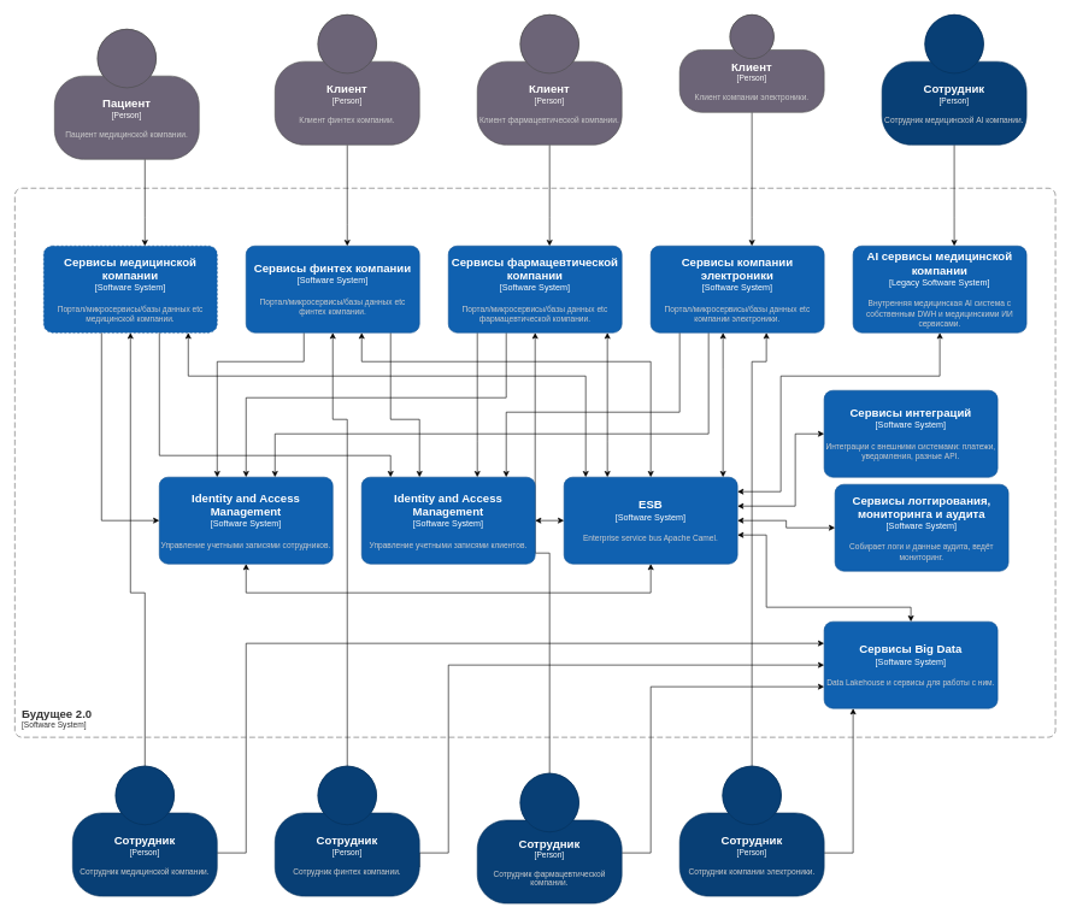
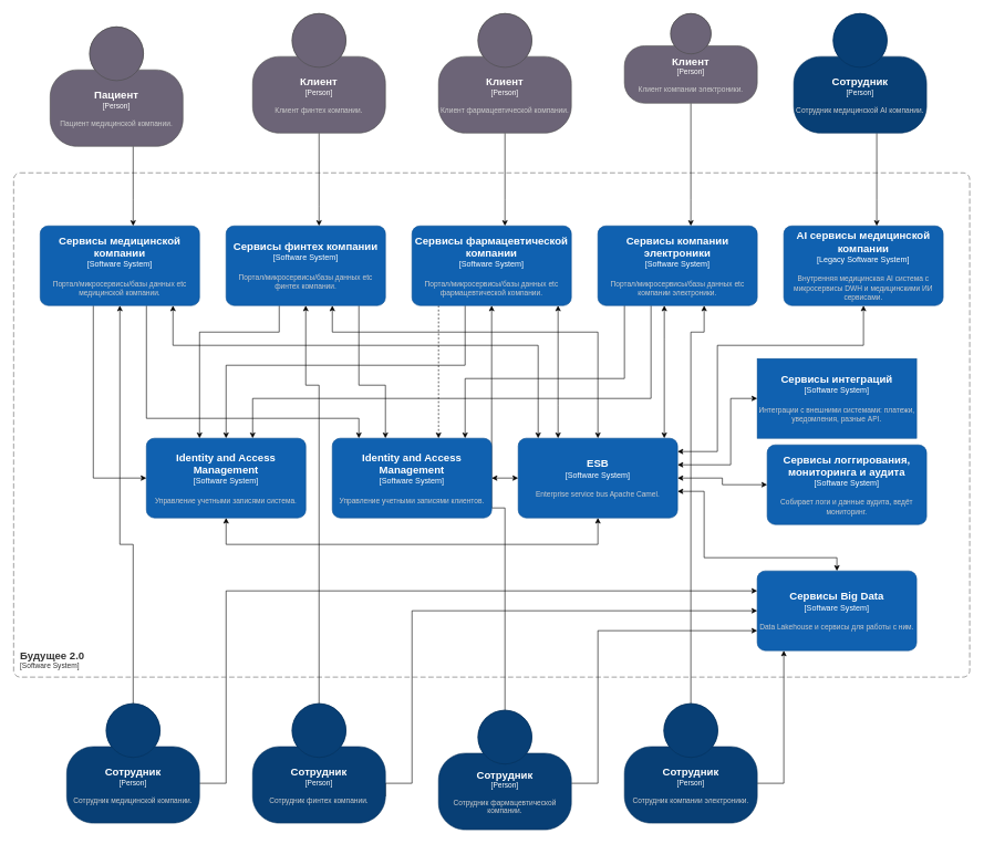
- <mxCell id="53" value="&lt;font style=&quot;font-size: 16px&quot;&gt;&lt;b&gt;Сотрудник&lt;/b&gt;&lt;/font&gt;&lt;div&gt;[Person]&lt;/div&gt;&lt;br&gt;&lt;div&gt;&lt;font style=&quot;font-size: 11px&quot;&gt;&lt;font color=&quot;#cccccc&quot;&gt;Сотрудник медицинской AI компании.&lt;/font&gt;&lt;/div&gt;" style="html=1;fontSize=11;dashed=0;whiteSpace=wrap;fillColor=#083F75;strokeColor=#06315C;fontColor=#ffffff;shape=mxgraph.c4.person2;align=center;metaEdit=1;points=[[0.5,0,0],[1,0.5,0],[1,0.75,0],[0.75,1,0],[0.5,1,0],[0.25,1,0],[0,0.75,0],[0,0.5,0]];resizable=0;" vertex="1" parent="1"><mxGeometry x="1220" y="20" width="200" height="180" as="geometry" /></mxCell>
+ <mxCell id="53" value="&lt;font style=&quot;font-size: 16px&quot;&gt;&lt;b&gt;Сотрудник&lt;/b&gt;&lt;/font&gt;&lt;div&gt;[Person]&lt;/div&gt;&lt;br&gt;&lt;div&gt;&lt;font style=&quot;font-size: 11px&quot;&gt;&lt;font color=&quot;#cccccc&quot;&gt;Сотрудник медицинской AI компании.&lt;/font&gt;&lt;/div&gt;" style="html=1;fontSize=11;dashed=0;whiteSpace=wrap;fillColor=#083F75;strokeColor=#06315C;fontColor=#ffffff;shape=mxgraph.c4.person2;align=center;metaEdit=1;points=[[0.5,0,0],[1,0.5,0],[1,0.75,0],[0.75,1,0],[0.5,1,0],[0.25,1,0],[0,0.75,0],[0,0.5,0]];resizable=0;" vertex="1" parent="1"><mxGeometry x="1195" y="20" width="200" height="180" as="geometry" /></mxCell>
- <mxCell id="26" value="&lt;font style=&quot;font-size: 16px&quot;&gt;&lt;b&gt;Сервисы медицинской компании&lt;/b&gt;&lt;/font&gt;&lt;div&gt;[Software System]&lt;/div&gt;&lt;br&gt;&lt;div&gt;&lt;font style=&quot;font-size: 11px&quot;&gt;&lt;font color=&quot;#cccccc&quot;&gt;Портал/микросервисы/базы данных etc медицинской компании.&lt;/font&gt;&lt;/div&gt;" style="rounded=1;whiteSpace=wrap;html=1;labelBackgroundColor=none;fillColor=#1061B0;fontColor=#ffffff;align=center;arcSize=10;strokeColor=#0D5091;metaEdit=1;resizable=0;points=[[0.25,0,0],[0.5,0,0],[0.75,0,0],[1,0.25,0],[1,0.5,0],[1,0.75,0],[0.75,1,0],[0.5,1,0],[0.25,1,0],[0,0.75,0],[0,0.5,0],[0,0.25,0]];dashed=1;" parent="1" vertex="1"><mxGeometry x="60" y="340" width="240" height="120" as="geometry" /></mxCell>
+ <mxCell id="26" value="&lt;font style=&quot;font-size: 16px&quot;&gt;&lt;b&gt;Сервисы медицинской компании&lt;/b&gt;&lt;/font&gt;&lt;div&gt;[Software System]&lt;/div&gt;&lt;br&gt;&lt;div&gt;&lt;font style=&quot;font-size: 11px&quot;&gt;&lt;font color=&quot;#cccccc&quot;&gt;Портал/микросервисы/базы данных etc медицинской компании.&lt;/font&gt;&lt;/div&gt;" style="rounded=1;whiteSpace=wrap;html=1;labelBackgroundColor=none;fillColor=#1061B0;fontColor=#ffffff;align=center;arcSize=10;strokeColor=#0D5091;metaEdit=1;resizable=0;points=[[0.25,0,0],[0.5,0,0],[0.75,0,0],[1,0.25,0],[1,0.5,0],[1,0.75,0],[0.75,1,0],[0.5,1,0],[0.25,1,0],[0,0.75,0],[0,0.5,0],[0,0.25,0]];" parent="1" vertex="1"><mxGeometry x="60" y="340" width="240" height="120" as="geometry" /></mxCell>
- <mxCell id="51" value="&lt;font style=&quot;font-size: 16px&quot;&gt;&lt;b&gt;AI сервисы медицинской компании&lt;/b&gt;&lt;/font&gt;&lt;div&gt;[Legacy Software System]&lt;/div&gt;&lt;br&gt;&lt;div&gt;&lt;font style=&quot;font-size: 11px&quot;&gt;&lt;font color=&quot;#cccccc&quot;&gt;Внутренняя медицинская AI система с собственным DWH и медицинскими ИИ сервисами.&lt;/font&gt;&lt;/div&gt;" style="rounded=1;whiteSpace=wrap;html=1;labelBackgroundColor=none;fillColor=#1061B0;fontColor=#ffffff;align=center;arcSize=10;strokeColor=#0D5091;metaEdit=1;resizable=0;points=[[0.25,0,0],[0.5,0,0],[0.75,0,0],[1,0.25,0],[1,0.5,0],[1,0.75,0],[0.75,1,0],[0.5,1,0],[0.25,1,0],[0,0.75,0],[0,0.5,0],[0,0.25,0]];" vertex="1" parent="1"><mxGeometry x="1180" y="340" width="240" height="120" as="geometry" /></mxCell>
+ <mxCell id="51" value="&lt;font style=&quot;font-size: 16px&quot;&gt;&lt;b&gt;AI сервисы медицинской компании&lt;/b&gt;&lt;/font&gt;&lt;div&gt;[Legacy Software System]&lt;/div&gt;&lt;br&gt;&lt;div&gt;&lt;font style=&quot;font-size: 11px&quot;&gt;&lt;font color=&quot;#cccccc&quot;&gt;Внутренняя медицинская AI система с микросервисы DWH и медицинскими ИИ сервисами.&lt;/font&gt;&lt;/div&gt;" style="rounded=1;whiteSpace=wrap;html=1;labelBackgroundColor=none;fillColor=#1061B0;fontColor=#ffffff;align=center;arcSize=10;strokeColor=#0D5091;metaEdit=1;resizable=0;points=[[0.25,0,0],[0.5,0,0],[0.75,0,0],[1,0.25,0],[1,0.5,0],[1,0.75,0],[0.75,1,0],[0.5,1,0],[0.25,1,0],[0,0.75,0],[0,0.5,0],[0,0.25,0]];" vertex="1" parent="1"><mxGeometry x="1180" y="340" width="240" height="120" as="geometry" /></mxCell>
- <mxCell id="32" style="edgeStyle=orthogonalEdgeStyle;rounded=0;orthogonalLoop=1;jettySize=auto;html=1;" parent="1" source="34" target="44" edge="1"><mxGeometry relative="1" as="geometry"><Array as="points"><mxPoint x="660" y="610" /><mxPoint x="660" y="610" /></Array></mxGeometry></mxCell>
+ <mxCell id="32" style="edgeStyle=orthogonalEdgeStyle;rounded=0;orthogonalLoop=1;jettySize=auto;html=1;dashed=1;" parent="1" source="34" target="44" edge="1"><mxGeometry relative="1" as="geometry"><Array as="points"><mxPoint x="660" y="610" /><mxPoint x="660" y="610" /></Array></mxGeometry></mxCell>
- <mxCell id="49" value="&lt;font style=&quot;font-size: 16px&quot;&gt;&lt;b&gt;Сервисы интеграций&lt;/b&gt;&lt;/font&gt;&lt;div&gt;[Software System]&lt;/div&gt;&lt;br&gt;&lt;div&gt;&lt;font style=&quot;font-size: 11px&quot;&gt;&lt;font color=&quot;#cccccc&quot;&gt;Интеграции с внешними системами: платежи, уведомления, разные API.&lt;/font&gt;&lt;/div&gt;" style="rounded=1;whiteSpace=wrap;html=1;labelBackgroundColor=none;fillColor=#1061B0;fontColor=#ffffff;align=center;arcSize=10;strokeColor=#0D5091;metaEdit=1;resizable=0;points=[[0.25,0,0],[0.5,0,0],[0.75,0,0],[1,0.25,0],[1,0.5,0],[1,0.75,0],[0.75,1,0],[0.5,1,0],[0.25,1,0],[0,0.75,0],[0,0.5,0],[0,0.25,0]];" parent="1" vertex="1"><mxGeometry x="1140" y="540" width="240" height="120" as="geometry" /></mxCell>
+ <mxCell id="49" value="&lt;font style=&quot;font-size: 16px&quot;&gt;&lt;b&gt;Сервисы интеграций&lt;/b&gt;&lt;/font&gt;&lt;div&gt;[Software System]&lt;/div&gt;&lt;br&gt;&lt;div&gt;&lt;font style=&quot;font-size: 11px&quot;&gt;&lt;font color=&quot;#cccccc&quot;&gt;Интеграции с внешними системами: платежи, уведомления, разные API.&lt;/font&gt;&lt;/div&gt;" style="whiteSpace=wrap;html=1;labelBackgroundColor=none;fillColor=#1061B0;fontColor=#ffffff;align=center;arcSize=10;strokeColor=#0D5091;metaEdit=1;resizable=0;points=[[0.25,0,0],[0.5,0,0],[0.75,0,0],[1,0.25,0],[1,0.5,0],[1,0.75,0],[0.75,1,0],[0.5,1,0],[0.25,1,0],[0,0.75,0],[0,0.5,0],[0,0.25,0]];rounded=0;" parent="1" vertex="1"><mxGeometry x="1140" y="540" width="240" height="120" as="geometry" /></mxCell>
- <mxCell id="42" value="&lt;font style=&quot;font-size: 16px&quot;&gt;&lt;b&gt;Identity and Access Management&lt;/b&gt;&lt;/font&gt;&lt;div&gt;[Software System]&lt;/div&gt;&lt;br&gt;&lt;div&gt;&lt;font style=&quot;font-size: 11px&quot;&gt;&lt;font color=&quot;#cccccc&quot;&gt;Управление учетными записями сотрудников.&lt;/font&gt;&lt;/div&gt;" style="rounded=1;whiteSpace=wrap;html=1;labelBackgroundColor=none;fillColor=#1061B0;fontColor=#ffffff;align=center;arcSize=10;strokeColor=#0D5091;metaEdit=1;resizable=0;points=[[0.25,0,0],[0.5,0,0],[0.75,0,0],[1,0.25,0],[1,0.5,0],[1,0.75,0],[0.75,1,0],[0.5,1,0],[0.25,1,0],[0,0.75,0],[0,0.5,0],[0,0.25,0]];" parent="1" vertex="1"><mxGeometry x="220" y="660" width="240" height="120" as="geometry" /></mxCell>
+ <mxCell id="42" value="&lt;font style=&quot;font-size: 16px&quot;&gt;&lt;b&gt;Identity and Access Management&lt;/b&gt;&lt;/font&gt;&lt;div&gt;[Software System]&lt;/div&gt;&lt;br&gt;&lt;div&gt;&lt;font style=&quot;font-size: 11px&quot;&gt;&lt;font color=&quot;#cccccc&quot;&gt;Управление учетными записями система.&lt;/font&gt;&lt;/div&gt;" style="rounded=1;whiteSpace=wrap;html=1;labelBackgroundColor=none;fillColor=#1061B0;fontColor=#ffffff;align=center;arcSize=10;strokeColor=#0D5091;metaEdit=1;resizable=0;points=[[0.25,0,0],[0.5,0,0],[0.75,0,0],[1,0.25,0],[1,0.5,0],[1,0.75,0],[0.75,1,0],[0.5,1,0],[0.25,1,0],[0,0.75,0],[0,0.5,0],[0,0.25,0]];" parent="1" vertex="1"><mxGeometry x="220" y="660" width="240" height="120" as="geometry" /></mxCell>
